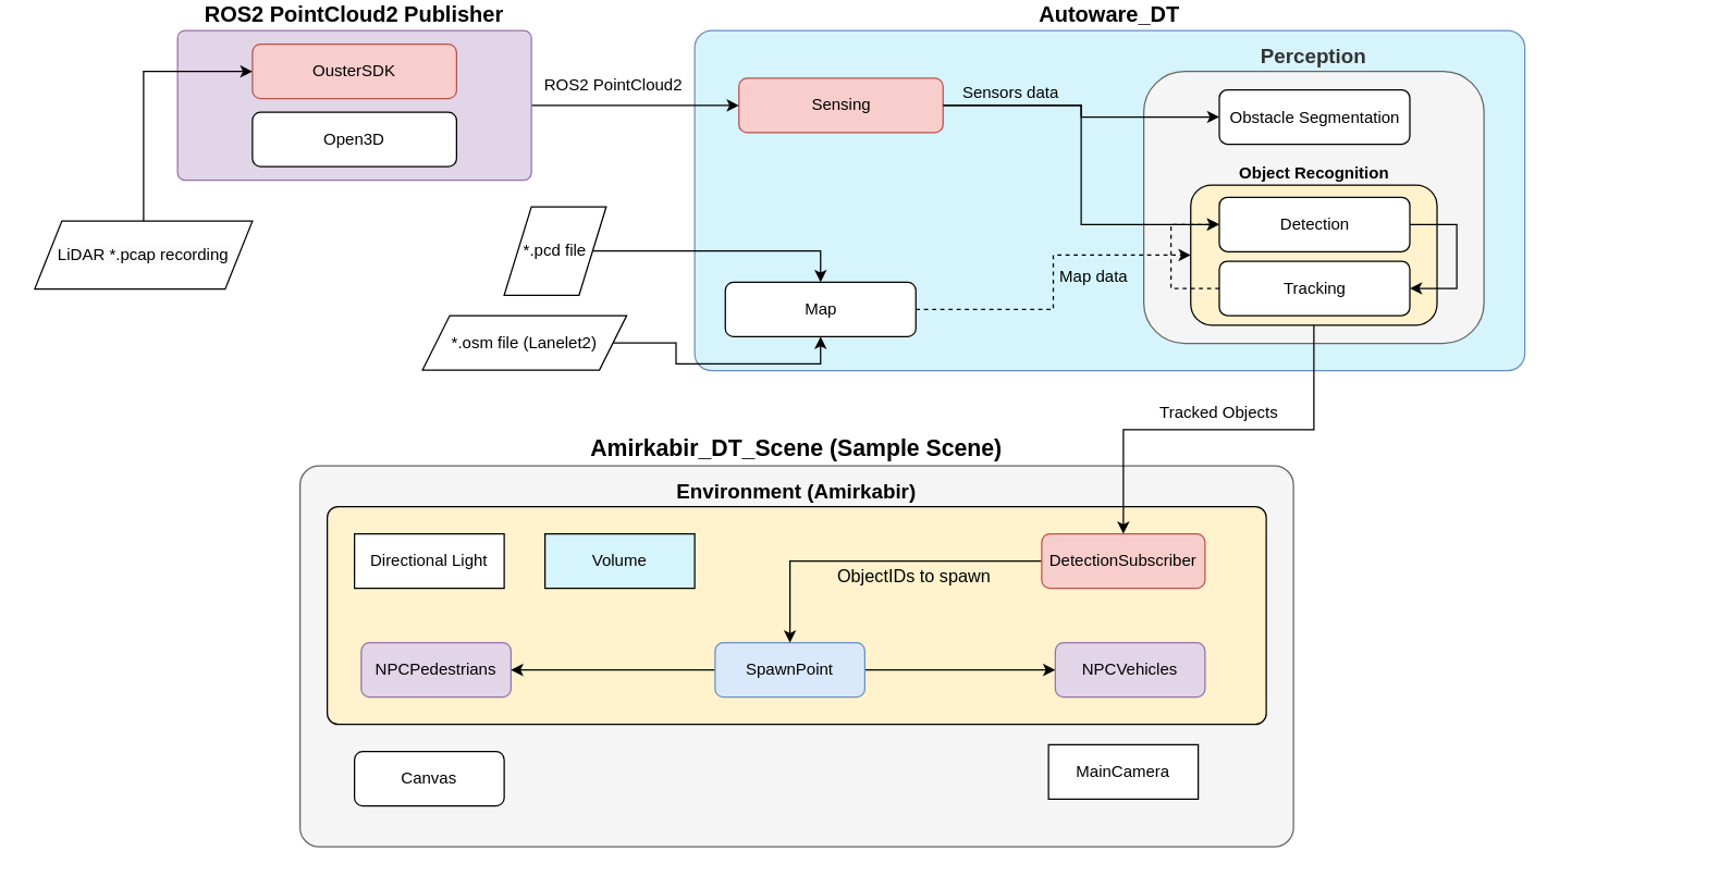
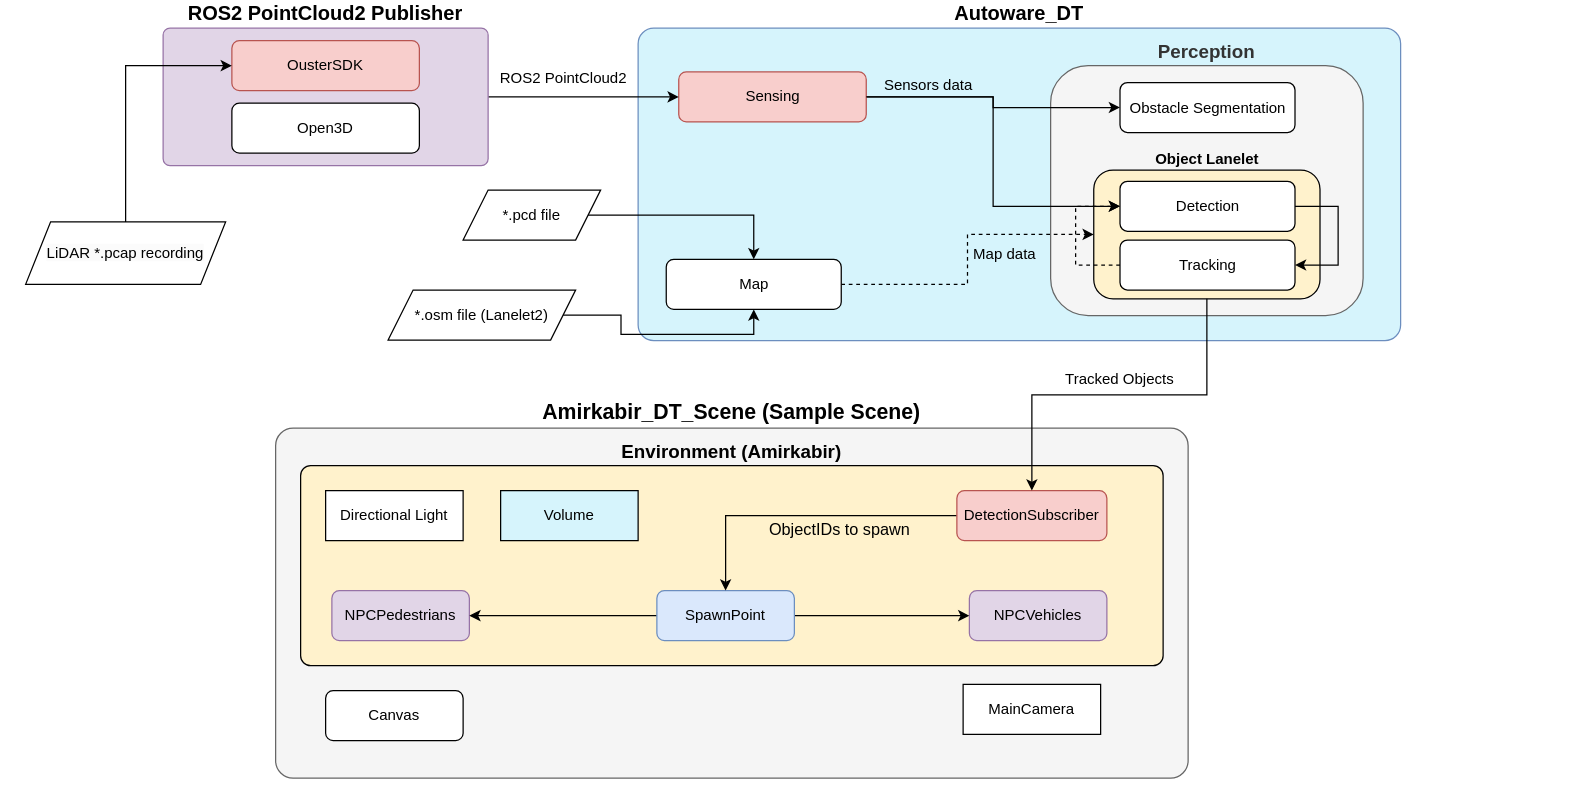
- <mxCell id="19" value="&lt;b&gt;Object Recognition&lt;/b&gt;" style="rounded=1;whiteSpace=wrap;html=1;labelPosition=center;verticalLabelPosition=top;align=center;verticalAlign=bottom;fillColor=#fff2cc;strokeColor=#000000;" vertex="1" parent="1"><mxGeometry x="874.5" y="133.5" width="181" height="103" as="geometry" /></mxCell>
+ <mxCell id="19" value="&lt;b&gt;Object Lanelet&lt;/b&gt;" style="rounded=1;whiteSpace=wrap;html=1;labelPosition=center;verticalLabelPosition=top;align=center;verticalAlign=bottom;fillColor=#fff2cc;strokeColor=#000000;" vertex="1" parent="1"><mxGeometry x="874.5" y="133.5" width="181" height="103" as="geometry" /></mxCell>
- <mxCell id="10" value="*.pcd file" style="shape=parallelogram;perimeter=parallelogramPerimeter;whiteSpace=wrap;html=1;fixedSize=1;" vertex="1" parent="1"><mxGeometry x="370" y="149.5" width="75" height="65" as="geometry" /></mxCell>
+ <mxCell id="10" value="*.pcd file" style="shape=parallelogram;perimeter=parallelogramPerimeter;whiteSpace=wrap;html=1;fixedSize=1;" vertex="1" parent="1"><mxGeometry x="370" y="149.5" width="110" height="40" as="geometry" /></mxCell>
- <mxCell id="45" value="&lt;span style=&quot;color: rgb(0, 0, 0); font-family: Helvetica; font-size: 12px; font-style: normal; font-variant-ligatures: normal; font-variant-caps: normal; font-weight: 400; letter-spacing: normal; orphans: 2; text-align: center; text-indent: 0px; text-transform: none; widows: 2; word-spacing: 0px; -webkit-text-stroke-width: 0px; background-color: rgb(251, 251, 251); text-decoration-thickness: initial; text-decoration-style: initial; text-decoration-color: initial; float: none; display: inline !important;&quot;&gt;LiDAR *.pcap recording&lt;/span&gt;" style="shape=parallelogram;perimeter=parallelogramPerimeter;whiteSpace=wrap;html=1;fixedSize=1;" vertex="1" parent="1"><mxGeometry x="25" y="160" width="160" height="50" as="geometry" /></mxCell>
+ <mxCell id="45" value="&lt;span style=&quot;color: rgb(0, 0, 0); font-family: Helvetica; font-size: 12px; font-style: normal; font-variant-ligatures: normal; font-variant-caps: normal; font-weight: 400; letter-spacing: normal; orphans: 2; text-align: center; text-indent: 0px; text-transform: none; widows: 2; word-spacing: 0px; -webkit-text-stroke-width: 0px; background-color: rgb(251, 251, 251); text-decoration-thickness: initial; text-decoration-style: initial; text-decoration-color: initial; float: none; display: inline !important;&quot;&gt;LiDAR *.pcap recording&lt;/span&gt;" style="shape=parallelogram;perimeter=parallelogramPerimeter;whiteSpace=wrap;html=1;fixedSize=1;" vertex="1" parent="1"><mxGeometry x="20" y="175" width="160" height="50" as="geometry" /></mxCell>
